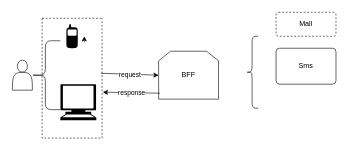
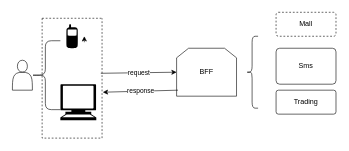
- <mxCell id="7" value="BFF" style="shape=loopLimit;whiteSpace=wrap;html=1;" vertex="1" parent="1"><mxGeometry x="264" y="85" width="100" height="80" as="geometry" /></mxCell>
+ <mxCell id="7" value="BFF" style="shape=loopLimit;whiteSpace=wrap;html=1;" vertex="1" parent="1"><mxGeometry x="294" y="80" width="100" height="80" as="geometry" /></mxCell>
+ <mxCell id="16" value="Trading" style="rounded=1;arcSize=10;whiteSpace=wrap;html=1;align=center;" vertex="1" parent="1"><mxGeometry x="460" y="150" width="100" height="40" as="geometry" /></mxCell>
